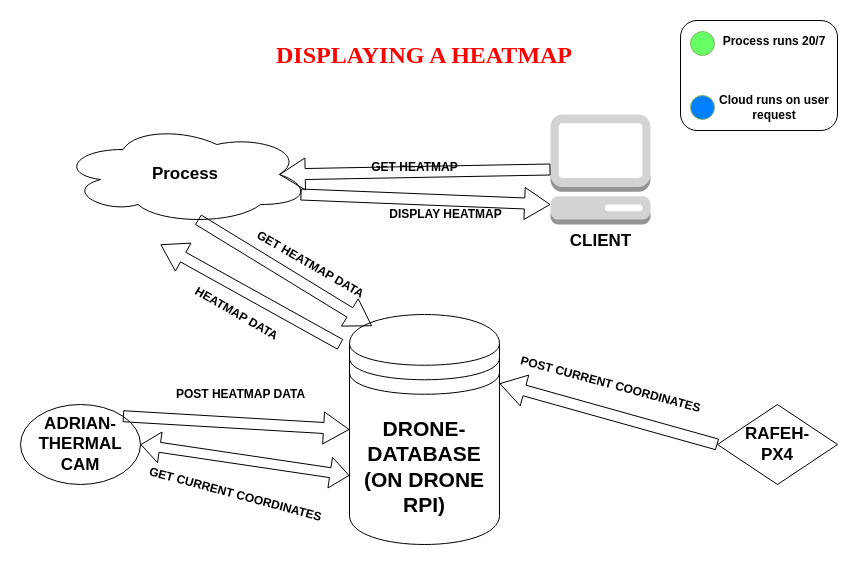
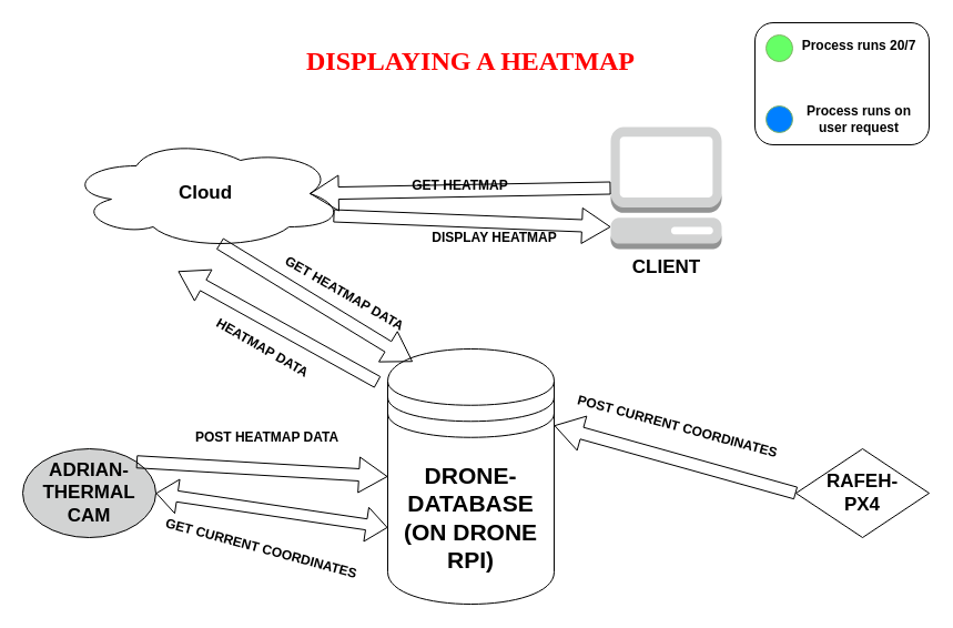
- <mxCell id="33" value="&lt;b&gt;Cloud runs on user request&lt;/b&gt;" style="text;html=1;strokeColor=none;fillColor=none;align=center;verticalAlign=middle;whiteSpace=wrap;rounded=0;" vertex="1" parent="1"><mxGeometry x="714" y="97" width="120" height="20" as="geometry" /></mxCell>
+ <mxCell id="33" value="&lt;b&gt;Process runs on user request&lt;/b&gt;" style="text;html=1;strokeColor=none;fillColor=none;align=center;verticalAlign=middle;whiteSpace=wrap;rounded=0;" vertex="1" parent="1"><mxGeometry x="714" y="97" width="120" height="20" as="geometry" /></mxCell>
- <mxCell id="3" value="&lt;b&gt;&lt;font style=&quot;font-size: 17px&quot;&gt;Process&lt;/font&gt;&lt;/b&gt;" style="ellipse;shape=cloud;whiteSpace=wrap;html=1;align=center;" vertex="1" parent="1"><mxGeometry x="60" y="124" width="250" height="100" as="geometry" /></mxCell>
+ <mxCell id="3" value="&lt;b&gt;&lt;font style=&quot;font-size: 17px&quot;&gt;Cloud&lt;/font&gt;&lt;/b&gt;" style="ellipse;shape=cloud;whiteSpace=wrap;html=1;align=center;" vertex="1" parent="1"><mxGeometry x="60" y="124" width="250" height="100" as="geometry" /></mxCell>
- <mxCell id="7" value="&lt;span style=&quot;font-size: 17px&quot;&gt;&lt;b&gt;ADRIAN-&lt;br&gt;THERMAL CAM&lt;br&gt;&lt;/b&gt;&lt;/span&gt;" style="ellipse;whiteSpace=wrap;html=1;" vertex="1" parent="1"><mxGeometry x="20" y="404" width="120" height="80" as="geometry" /></mxCell>
+ <mxCell id="7" value="&lt;span style=&quot;font-size: 17px&quot;&gt;&lt;b&gt;ADRIAN-&lt;br&gt;THERMAL CAM&lt;br&gt;&lt;/b&gt;&lt;/span&gt;" style="ellipse;whiteSpace=wrap;html=1;fillColor=#d2d3d3;" vertex="1" parent="1"><mxGeometry x="20" y="404" width="120" height="80" as="geometry" /></mxCell>
